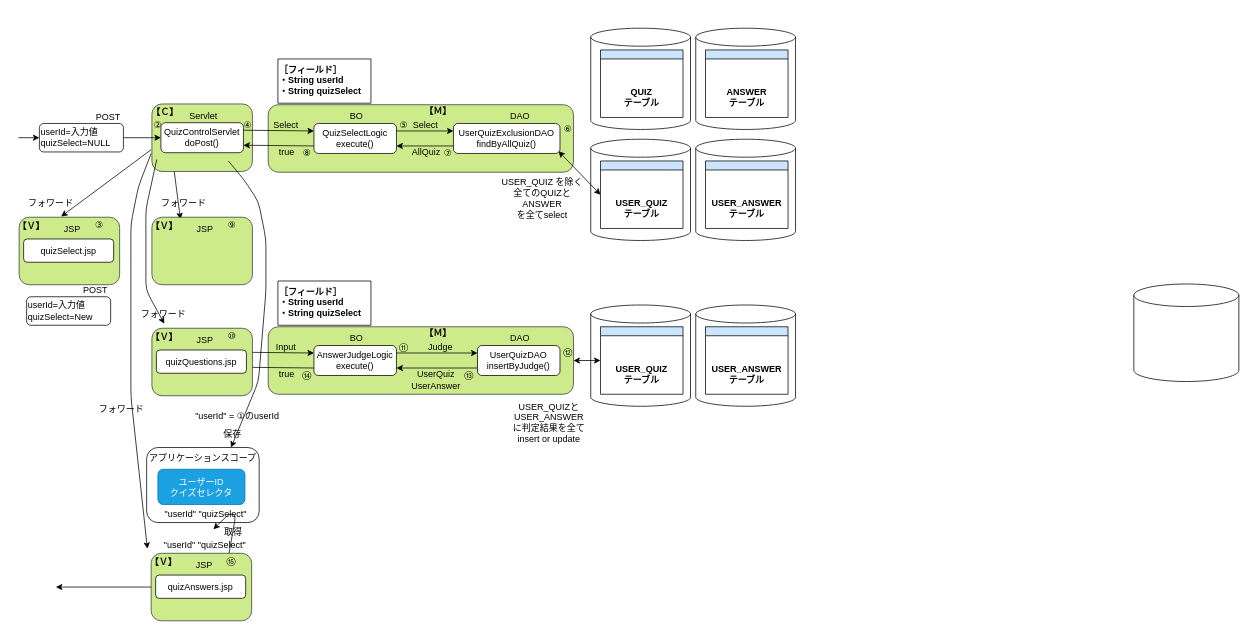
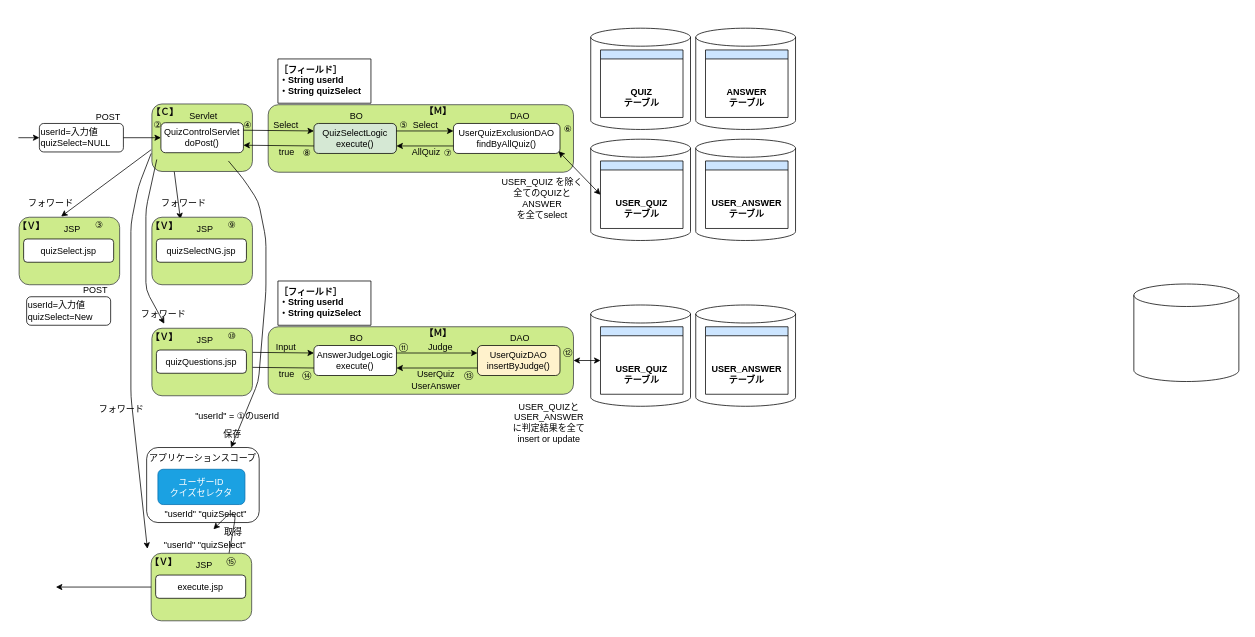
- <mxCell id="20" value="QuizSelectLogic&lt;br&gt;execute()" style="rounded=1;whiteSpace=wrap;html=1;" parent="1" vertex="1"><mxGeometry x="418" y="147" width="110" height="40" as="geometry" /></mxCell>
+ <mxCell id="20" value="QuizSelectLogic&lt;br&gt;execute()" style="rounded=1;whiteSpace=wrap;html=1;fillColor=#d5e8d4;" parent="1" vertex="1"><mxGeometry x="418" y="147" width="110" height="40" as="geometry" /></mxCell>
+ <mxCell id="79" value="quizSelectNG.jsp" style="rounded=1;whiteSpace=wrap;html=1;" parent="1" vertex="1"><mxGeometry x="208" y="301" width="120" height="31" as="geometry" /></mxCell>
- <mxCell id="60" value="UserQuizDAO&lt;br&gt;insertByJudge()" style="rounded=1;whiteSpace=wrap;html=1;" parent="1" vertex="1"><mxGeometry x="636" y="443" width="110" height="40" as="geometry" /></mxCell>
+ <mxCell id="60" value="UserQuizDAO&lt;br&gt;insertByJudge()" style="rounded=1;whiteSpace=wrap;html=1;fillColor=#fff2cc;" parent="1" vertex="1"><mxGeometry x="636" y="443" width="110" height="40" as="geometry" /></mxCell>
- <mxCell id="34" value="quizAnswers.jsp" style="rounded=1;whiteSpace=wrap;html=1;" parent="1" vertex="1"><mxGeometry x="207" y="749" width="120" height="31" as="geometry" /></mxCell>
+ <mxCell id="34" value="execute.jsp" style="rounded=1;whiteSpace=wrap;html=1;" parent="1" vertex="1"><mxGeometry x="207" y="749" width="120" height="31" as="geometry" /></mxCell>
